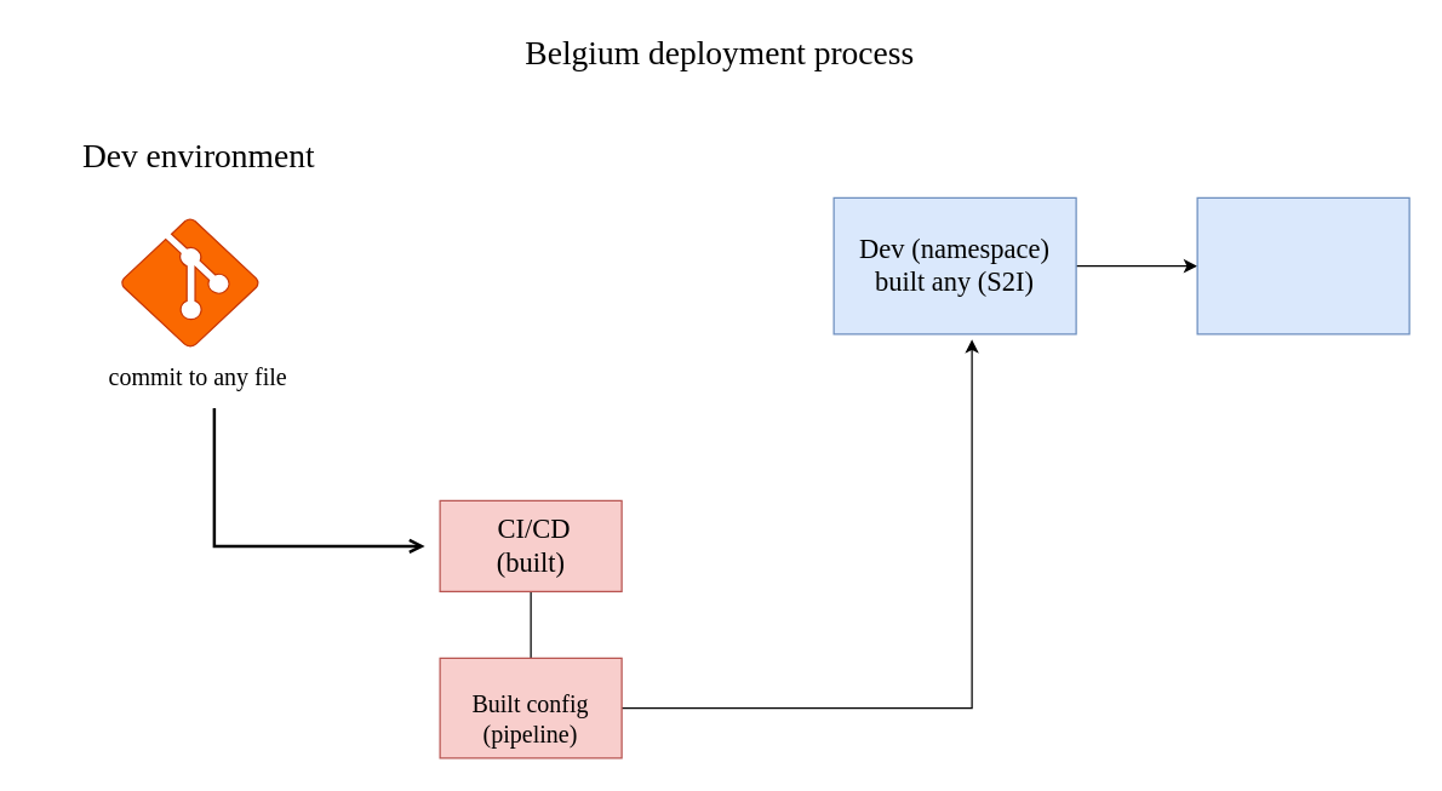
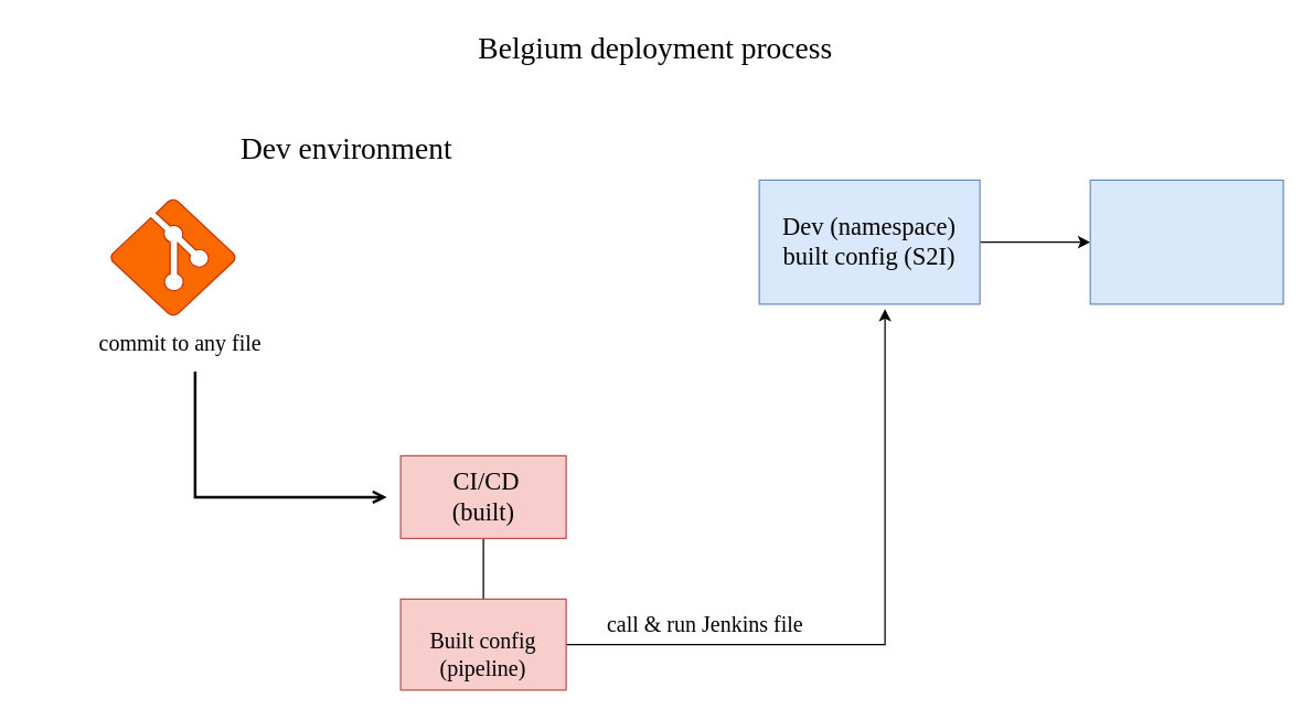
- <mxCell id="11" value="&lt;font face=&quot;Times New Roman&quot; style=&quot;font-size: 22px&quot;&gt;Dev environment&lt;/font&gt;" style="text;html=1;strokeColor=none;fillColor=none;align=center;verticalAlign=middle;whiteSpace=wrap;rounded=0;fontFamily=Verdana;fontSize=16;" vertex="1" parent="1"><mxGeometry x="20.5" y="80" width="220" height="46" as="geometry" /></mxCell>
+ <mxCell id="11" value="&lt;font face=&quot;Times New Roman&quot; style=&quot;font-size: 22px&quot;&gt;Dev environment&lt;/font&gt;" style="text;html=1;strokeColor=none;fillColor=none;align=center;verticalAlign=middle;whiteSpace=wrap;rounded=0;fontFamily=Verdana;fontSize=16;" vertex="1" parent="1"><mxGeometry x="140.5" y="85" width="220" height="46" as="geometry" /></mxCell>
- <mxCell id="17" value="&lt;span style=&quot;font-size: 18px&quot;&gt;Dev (namespace) built any (S2I)&lt;/span&gt;" style="text;html=1;strokeColor=none;fillColor=none;align=center;verticalAlign=middle;whiteSpace=wrap;rounded=0;fontFamily=Times New Roman;fontSize=16;" vertex="1" parent="1"><mxGeometry x="560" y="165" width="140" height="20" as="geometry" /></mxCell>
+ <mxCell id="17" value="&lt;span style=&quot;font-size: 18px&quot;&gt;Dev (namespace) built config (S2I)&lt;/span&gt;" style="text;html=1;strokeColor=none;fillColor=none;align=center;verticalAlign=middle;whiteSpace=wrap;rounded=0;fontFamily=Times New Roman;fontSize=16;" vertex="1" parent="1"><mxGeometry x="560" y="165" width="140" height="20" as="geometry" /></mxCell>
+ <mxCell id="14" value="call &amp;amp; run Jenkins file&amp;nbsp;&amp;nbsp;" style="text;html=1;strokeColor=none;fillColor=none;align=center;verticalAlign=middle;whiteSpace=wrap;rounded=0;fontFamily=Verdana;fontSize=16;" vertex="1" parent="1"><mxGeometry x="420" y="424" width="190" height="56" as="geometry" /></mxCell>
